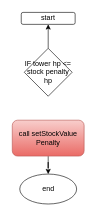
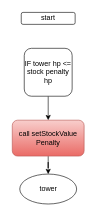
- <mxCell id="3" value="" style="edgeStyle=orthogonalEdgeStyle;rounded=0;orthogonalLoop=1;jettySize=auto;html=1;" edge="1" parent="1" source="4" target="2"><mxGeometry relative="1" as="geometry" /></mxCell>
+ <mxCell id="3" value="" style="edgeStyle=orthogonalEdgeStyle;rounded=0;orthogonalLoop=1;jettySize=auto;html=1;" edge="1" parent="1" source="4" target="6"><mxGeometry relative="1" as="geometry" /></mxCell>
- <mxCell id="4" value="IF tower hp &amp;lt;= stock penalty hp" style="rhombus;whiteSpace=wrap;html=1;" vertex="1" parent="1"><mxGeometry x="40" y="80" width="80" height="80" as="geometry" /></mxCell>
+ <mxCell id="4" value="IF tower hp &amp;lt;= stock penalty hp" style="whiteSpace=wrap;html=1;rounded=1;" vertex="1" parent="1"><mxGeometry x="40" y="80" width="80" height="80" as="geometry" /></mxCell>
- <mxCell id="7" value="end" style="ellipse;whiteSpace=wrap;html=1;" vertex="1" parent="1"><mxGeometry x="32.5" y="290" width="95" height="50" as="geometry" /></mxCell>
+ <mxCell id="7" value="tower" style="ellipse;whiteSpace=wrap;html=1;" vertex="1" parent="1"><mxGeometry x="32.5" y="290" width="95" height="50" as="geometry" /></mxCell>
